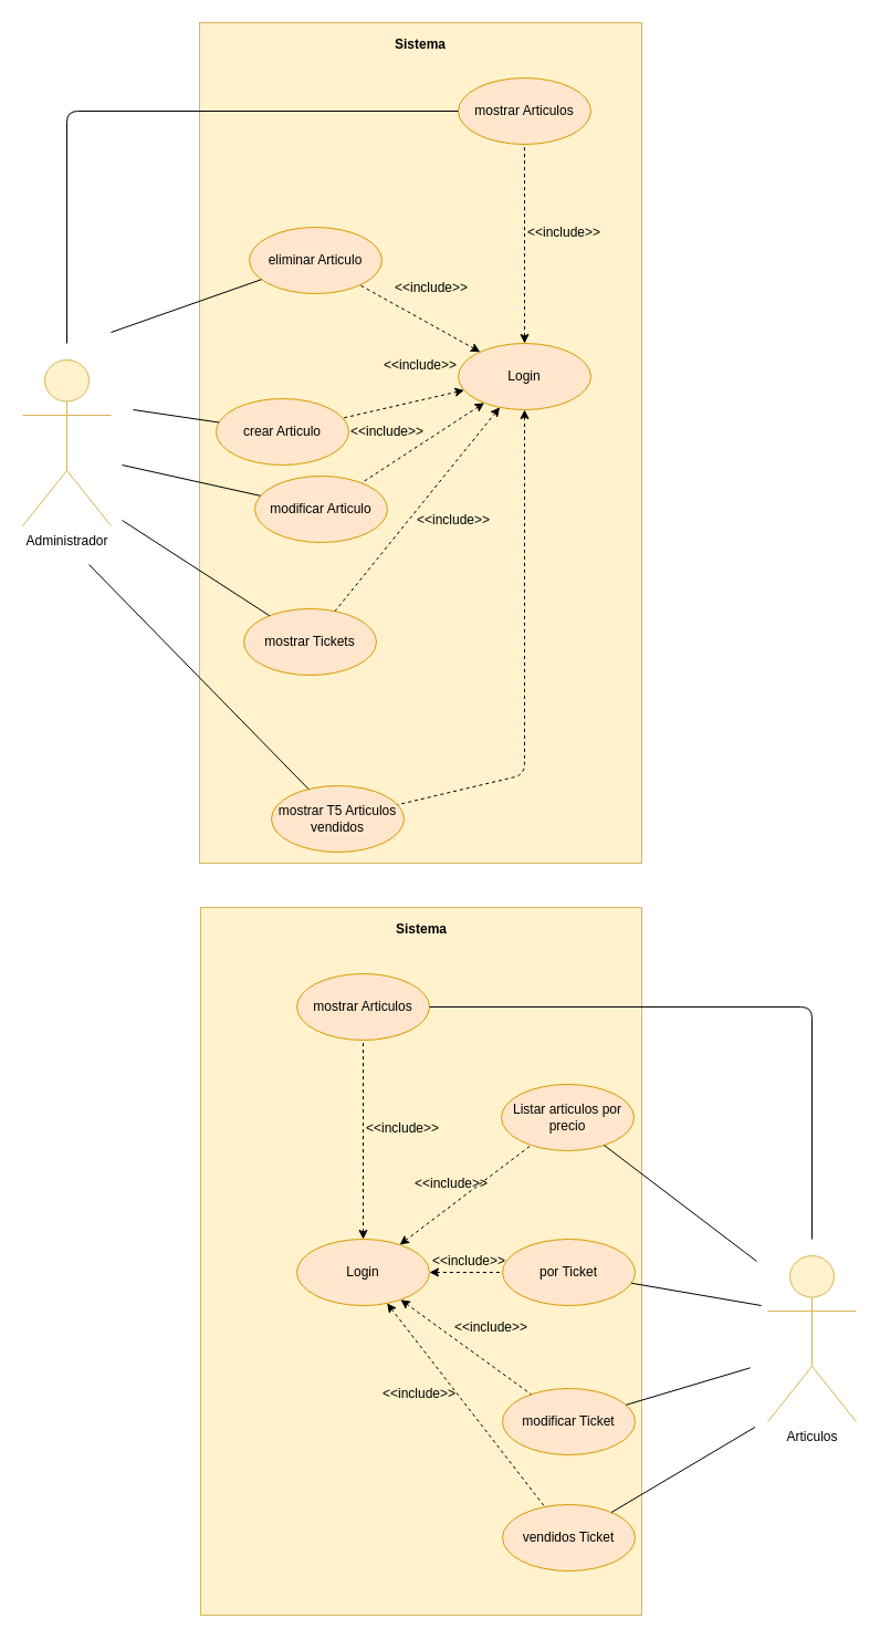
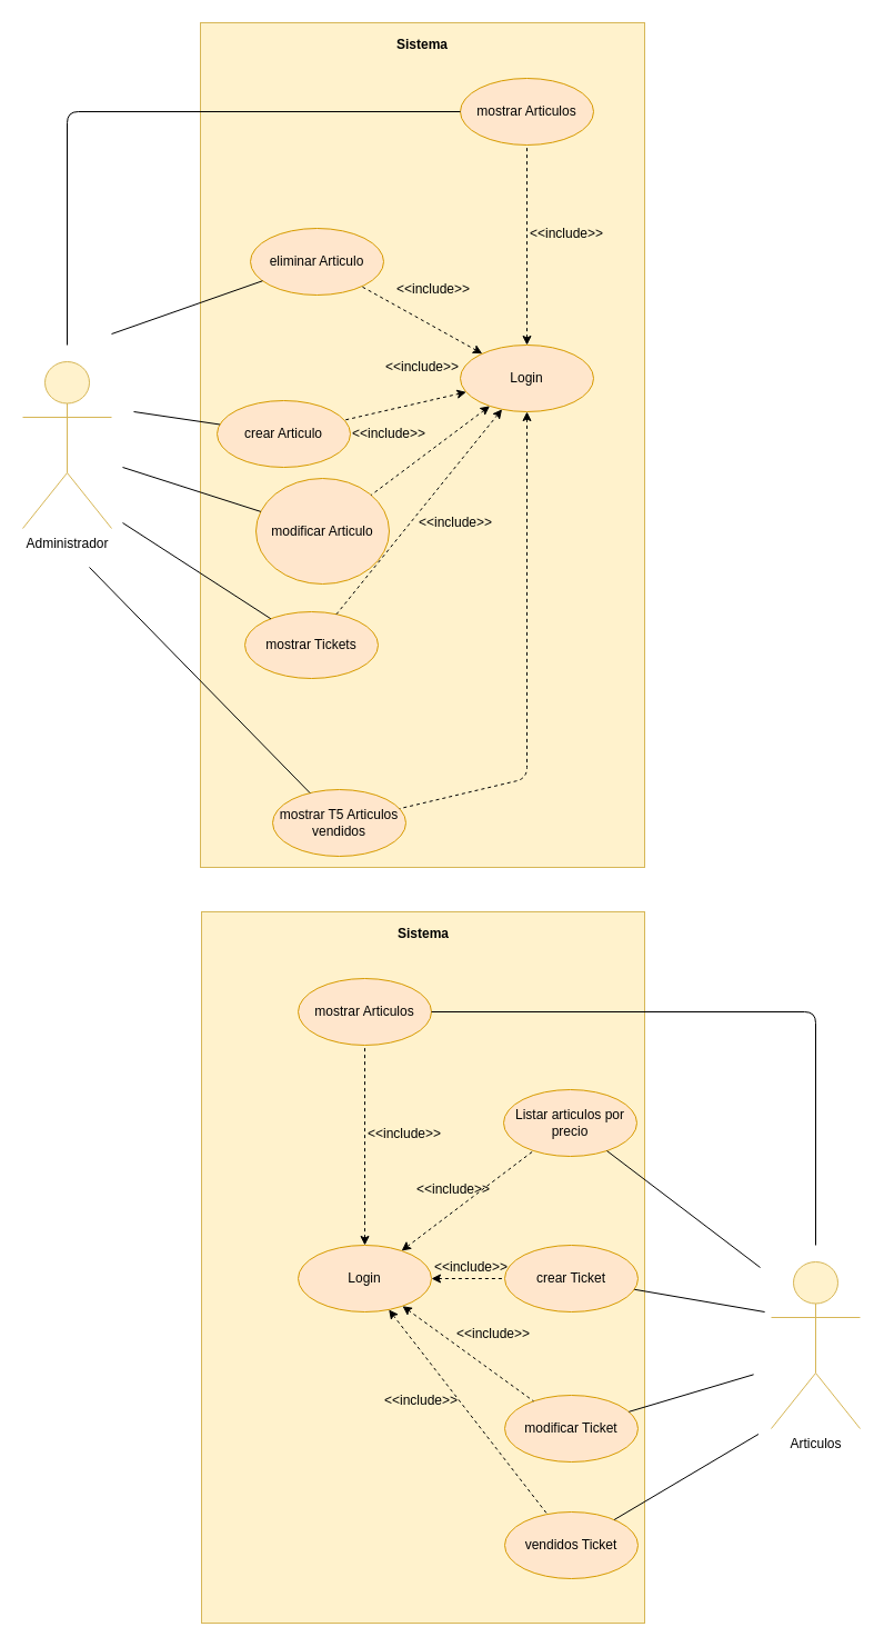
- <mxCell id="8" value="modificar Articulo" style="ellipse;whiteSpace=wrap;html=1;fillColor=#ffe6cc;strokeColor=#d79b00;" vertex="1" parent="1"><mxGeometry x="230" y="430" width="120" height="60" as="geometry" /></mxCell>
+ <mxCell id="8" value="modificar Articulo" style="ellipse;whiteSpace=wrap;html=1;fillColor=#ffe6cc;strokeColor=#d79b00;" vertex="1" parent="1"><mxGeometry x="230" y="430" width="120" height="95" as="geometry" /></mxCell>
- <mxCell id="36" value="por Ticket" style="ellipse;whiteSpace=wrap;html=1;fillColor=#ffe6cc;strokeColor=#d79b00;" vertex="1" parent="1"><mxGeometry x="454" y="1120" width="120" height="60" as="geometry" /></mxCell>
+ <mxCell id="36" value="crear Ticket" style="ellipse;whiteSpace=wrap;html=1;fillColor=#ffe6cc;strokeColor=#d79b00;" vertex="1" parent="1"><mxGeometry x="454" y="1120" width="120" height="60" as="geometry" /></mxCell>
